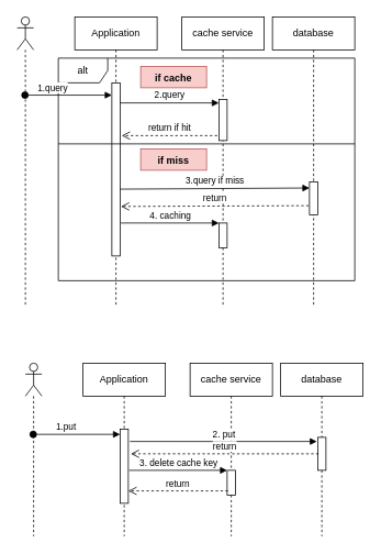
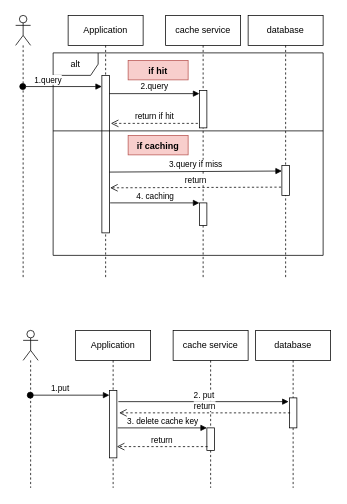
- <mxCell id="17" value="if cache" style="text;align=center;fontStyle=1;verticalAlign=middle;spacingLeft=3;spacingRight=3;strokeColor=#b85450;rotatable=0;points=[[0,0.5],[1,0.5]];portConstraint=eastwest;fillColor=#f8cecc;" parent="1" vertex="1"><mxGeometry x="170" y="80" width="80" height="26" as="geometry" /></mxCell>
+ <mxCell id="17" value="if hit" style="text;align=center;fontStyle=1;verticalAlign=middle;spacingLeft=3;spacingRight=3;strokeColor=#b85450;rotatable=0;points=[[0,0.5],[1,0.5]];portConstraint=eastwest;fillColor=#f8cecc;" parent="1" vertex="1"><mxGeometry x="170" y="80" width="80" height="26" as="geometry" /></mxCell>
- <mxCell id="18" value="if miss" style="text;align=center;fontStyle=1;verticalAlign=middle;spacingLeft=3;spacingRight=3;strokeColor=#b85450;rotatable=0;points=[[0,0.5],[1,0.5]];portConstraint=eastwest;fillColor=#f8cecc;" parent="1" vertex="1"><mxGeometry x="170" y="180" width="80" height="26" as="geometry" /></mxCell>
+ <mxCell id="18" value="if caching" style="text;align=center;fontStyle=1;verticalAlign=middle;spacingLeft=3;spacingRight=3;strokeColor=#b85450;rotatable=0;points=[[0,0.5],[1,0.5]];portConstraint=eastwest;fillColor=#f8cecc;" parent="1" vertex="1"><mxGeometry x="170" y="180" width="80" height="26" as="geometry" /></mxCell>
